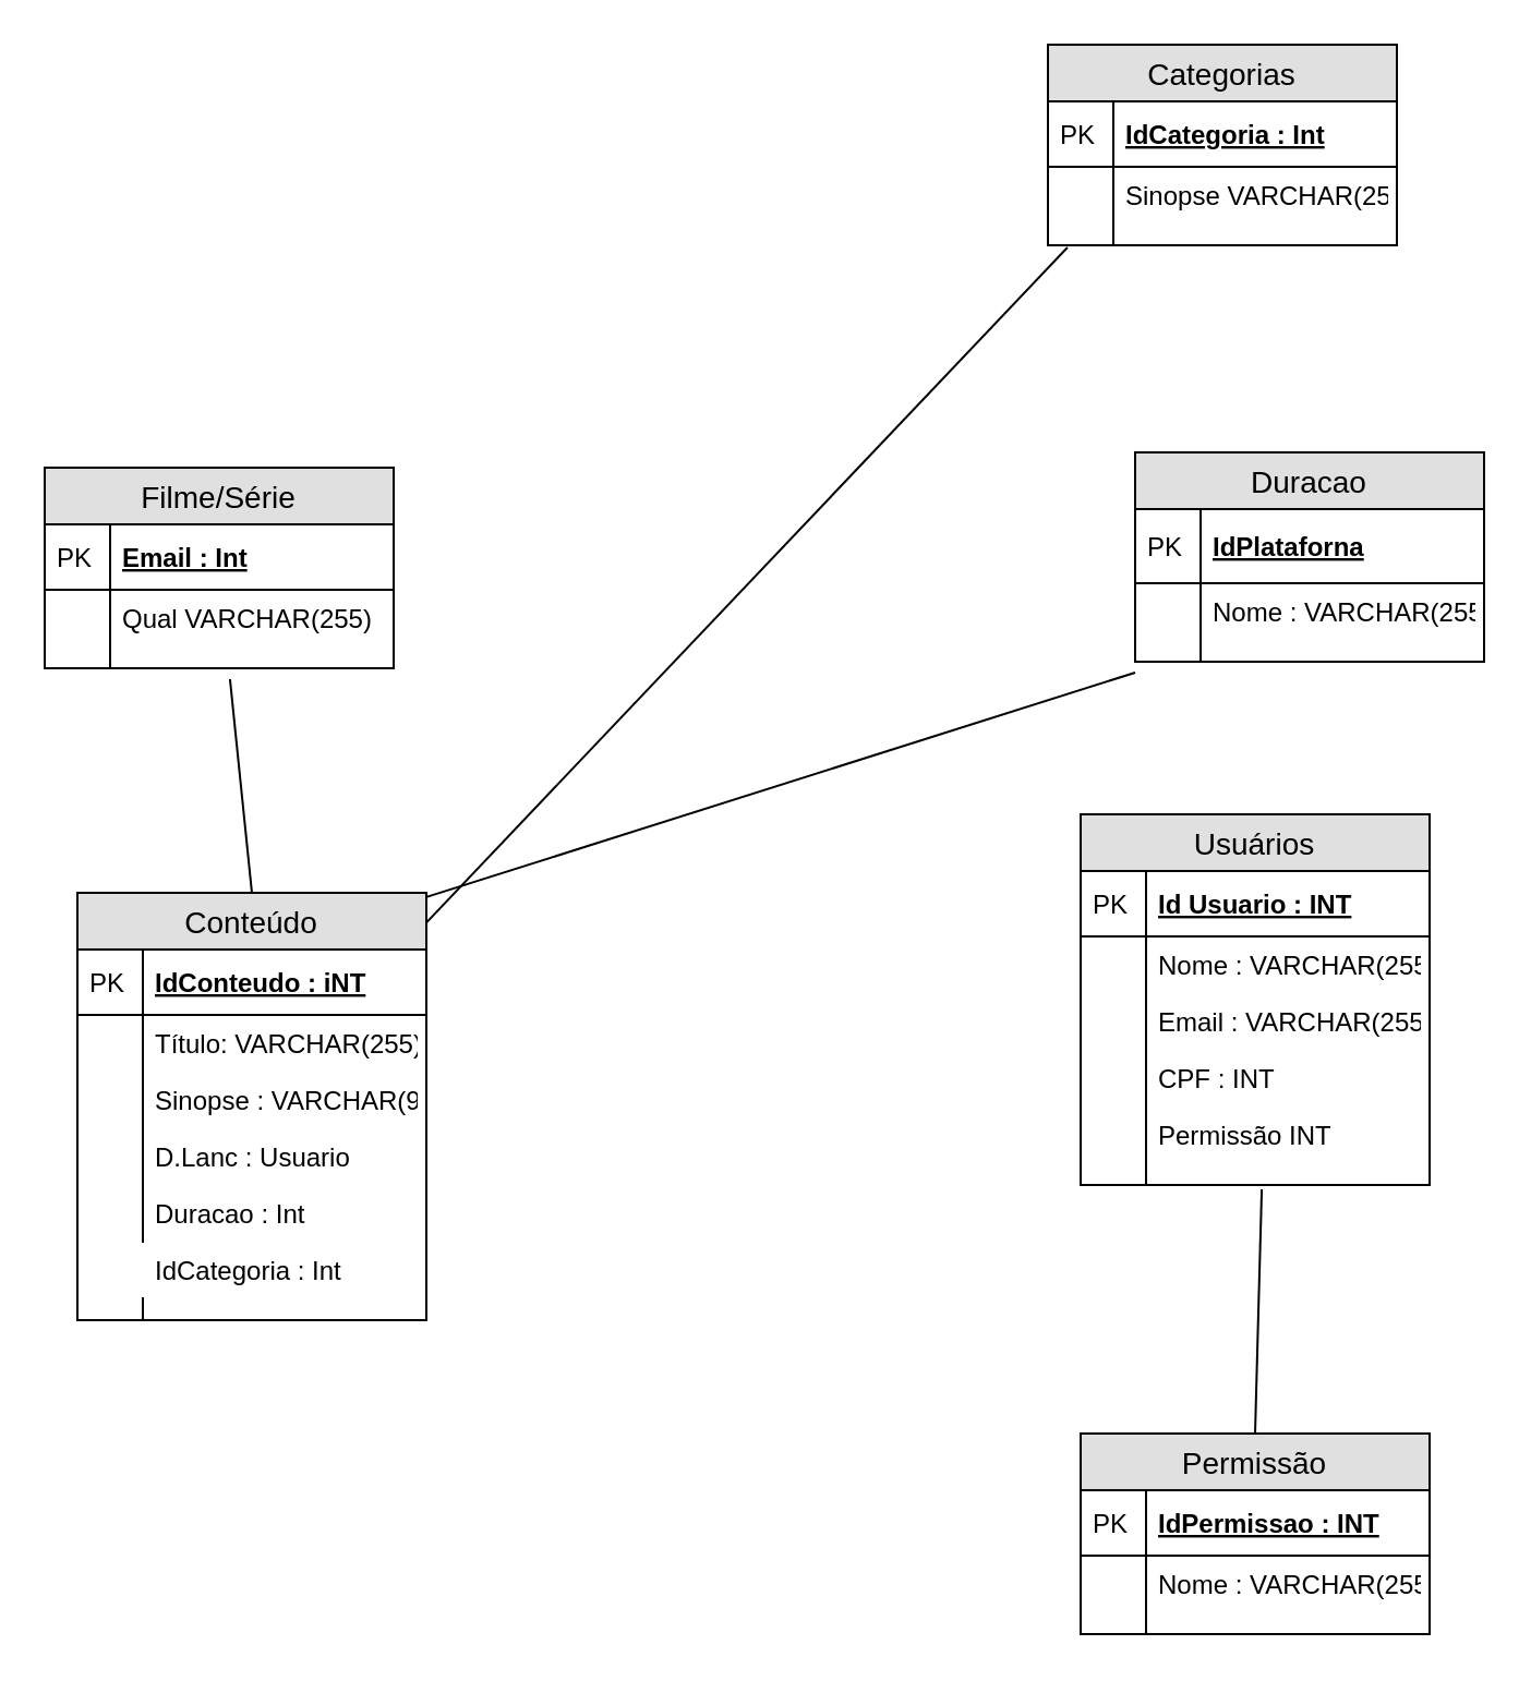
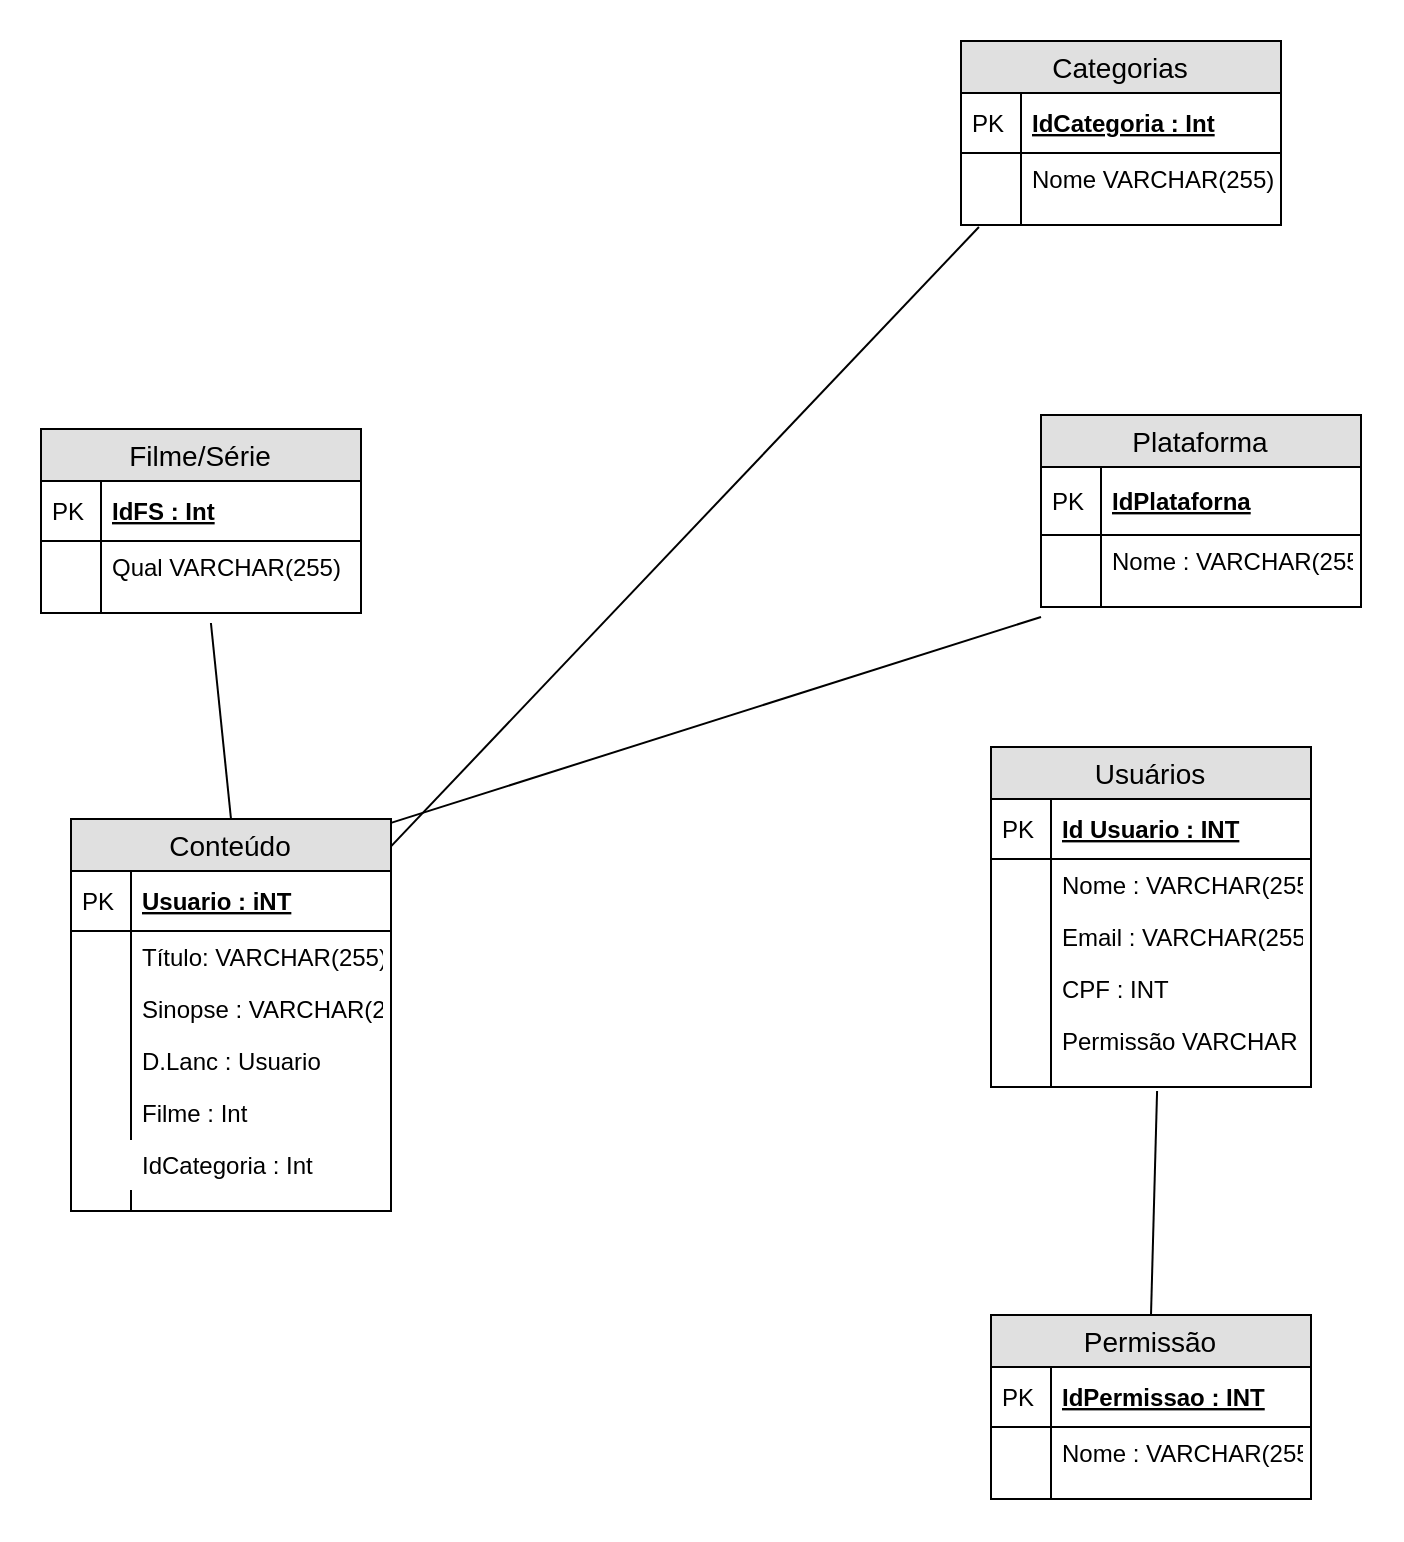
- <mxCell id="25" value="Sinopse VARCHAR(255)" style="shape=partialRectangle;top=0;left=0;right=0;bottom=0;align=left;verticalAlign=top;fillColor=none;spacingLeft=34;spacingRight=4;overflow=hidden;rotatable=0;points=[[0,0.5],[1,0.5]];portConstraint=eastwest;dropTarget=0;fontSize=12;" parent="22" vertex="1"><mxGeometry y="56" width="160" height="26" as="geometry" /></mxCell>
+ <mxCell id="25" value="Nome VARCHAR(255)" style="shape=partialRectangle;top=0;left=0;right=0;bottom=0;align=left;verticalAlign=top;fillColor=none;spacingLeft=34;spacingRight=4;overflow=hidden;rotatable=0;points=[[0,0.5],[1,0.5]];portConstraint=eastwest;dropTarget=0;fontSize=12;" parent="22" vertex="1"><mxGeometry y="56" width="160" height="26" as="geometry" /></mxCell>
- <mxCell id="29" value="Duracao" style="swimlane;fontStyle=0;childLayout=stackLayout;horizontal=1;startSize=26;fillColor=#e0e0e0;horizontalStack=0;resizeParent=1;resizeParentMax=0;resizeLast=0;collapsible=1;marginBottom=0;swimlaneFillColor=#ffffff;align=center;fontSize=14;" parent="1" vertex="1"><mxGeometry x="520" y="207" width="160" height="96" as="geometry"><mxRectangle x="590" y="303" width="100" height="26" as="alternateBounds" /></mxGeometry></mxCell>
+ <mxCell id="29" value="Plataforma" style="swimlane;fontStyle=0;childLayout=stackLayout;horizontal=1;startSize=26;fillColor=#e0e0e0;horizontalStack=0;resizeParent=1;resizeParentMax=0;resizeLast=0;collapsible=1;marginBottom=0;swimlaneFillColor=#ffffff;align=center;fontSize=14;" parent="1" vertex="1"><mxGeometry x="520" y="207" width="160" height="96" as="geometry"><mxRectangle x="590" y="303" width="100" height="26" as="alternateBounds" /></mxGeometry></mxCell>
- <mxCell id="16" value="Email : Int" style="shape=partialRectangle;top=0;left=0;right=0;bottom=1;align=left;verticalAlign=middle;fillColor=none;spacingLeft=34;spacingRight=4;overflow=hidden;rotatable=0;points=[[0,0.5],[1,0.5]];portConstraint=eastwest;dropTarget=0;fontStyle=5;fontSize=12;" parent="15" vertex="1"><mxGeometry y="26" width="160" height="30" as="geometry" /></mxCell>
+ <mxCell id="16" value="IdFS : Int" style="shape=partialRectangle;top=0;left=0;right=0;bottom=1;align=left;verticalAlign=middle;fillColor=none;spacingLeft=34;spacingRight=4;overflow=hidden;rotatable=0;points=[[0,0.5],[1,0.5]];portConstraint=eastwest;dropTarget=0;fontStyle=5;fontSize=12;" parent="15" vertex="1"><mxGeometry y="26" width="160" height="30" as="geometry" /></mxCell>
- <mxCell id="37" value="IdConteudo : iNT" style="shape=partialRectangle;top=0;left=0;right=0;bottom=1;align=left;verticalAlign=middle;fillColor=none;spacingLeft=34;spacingRight=4;overflow=hidden;rotatable=0;points=[[0,0.5],[1,0.5]];portConstraint=eastwest;dropTarget=0;fontStyle=5;fontSize=12;" parent="36" vertex="1"><mxGeometry y="26" width="160" height="30" as="geometry" /></mxCell>
+ <mxCell id="37" value="Usuario : iNT" style="shape=partialRectangle;top=0;left=0;right=0;bottom=1;align=left;verticalAlign=middle;fillColor=none;spacingLeft=34;spacingRight=4;overflow=hidden;rotatable=0;points=[[0,0.5],[1,0.5]];portConstraint=eastwest;dropTarget=0;fontStyle=5;fontSize=12;" parent="36" vertex="1"><mxGeometry y="26" width="160" height="30" as="geometry" /></mxCell>
- <mxCell id="41" value="Sinopse : VARCHAR(955)" style="shape=partialRectangle;top=0;left=0;right=0;bottom=0;align=left;verticalAlign=top;fillColor=none;spacingLeft=34;spacingRight=4;overflow=hidden;rotatable=0;points=[[0,0.5],[1,0.5]];portConstraint=eastwest;dropTarget=0;fontSize=12;" parent="36" vertex="1"><mxGeometry y="82" width="160" height="26" as="geometry" /></mxCell>
+ <mxCell id="41" value="Sinopse : VARCHAR(255)" style="shape=partialRectangle;top=0;left=0;right=0;bottom=0;align=left;verticalAlign=top;fillColor=none;spacingLeft=34;spacingRight=4;overflow=hidden;rotatable=0;points=[[0,0.5],[1,0.5]];portConstraint=eastwest;dropTarget=0;fontSize=12;" parent="36" vertex="1"><mxGeometry y="82" width="160" height="26" as="geometry" /></mxCell>
- <mxCell id="11" value="Permissão INT" style="shape=partialRectangle;top=0;left=0;right=0;bottom=0;align=left;verticalAlign=top;fillColor=none;spacingLeft=34;spacingRight=4;overflow=hidden;rotatable=0;points=[[0,0.5],[1,0.5]];portConstraint=eastwest;dropTarget=0;fontSize=12;" parent="2" vertex="1"><mxGeometry y="134" width="160" height="26" as="geometry" /></mxCell>
+ <mxCell id="11" value="Permissão VARCHAR" style="shape=partialRectangle;top=0;left=0;right=0;bottom=0;align=left;verticalAlign=top;fillColor=none;spacingLeft=34;spacingRight=4;overflow=hidden;rotatable=0;points=[[0,0.5],[1,0.5]];portConstraint=eastwest;dropTarget=0;fontSize=12;" parent="2" vertex="1"><mxGeometry y="134" width="160" height="26" as="geometry" /></mxCell>
- <mxCell id="45" value="Duracao : Int" style="shape=partialRectangle;top=0;left=0;right=0;bottom=0;align=left;verticalAlign=top;fillColor=none;spacingLeft=34;spacingRight=4;overflow=hidden;rotatable=0;points=[[0,0.5],[1,0.5]];portConstraint=eastwest;dropTarget=0;fontSize=12;" parent="36" vertex="1"><mxGeometry y="134" width="160" height="26" as="geometry" /></mxCell>
+ <mxCell id="45" value="Filme : Int" style="shape=partialRectangle;top=0;left=0;right=0;bottom=0;align=left;verticalAlign=top;fillColor=none;spacingLeft=34;spacingRight=4;overflow=hidden;rotatable=0;points=[[0,0.5],[1,0.5]];portConstraint=eastwest;dropTarget=0;fontSize=12;" parent="36" vertex="1"><mxGeometry y="134" width="160" height="26" as="geometry" /></mxCell>
